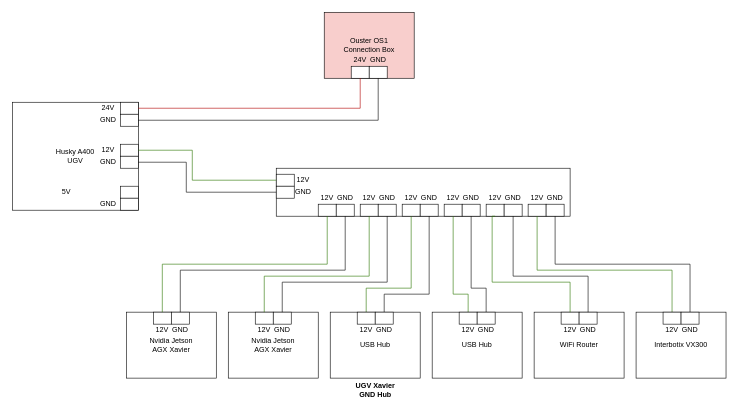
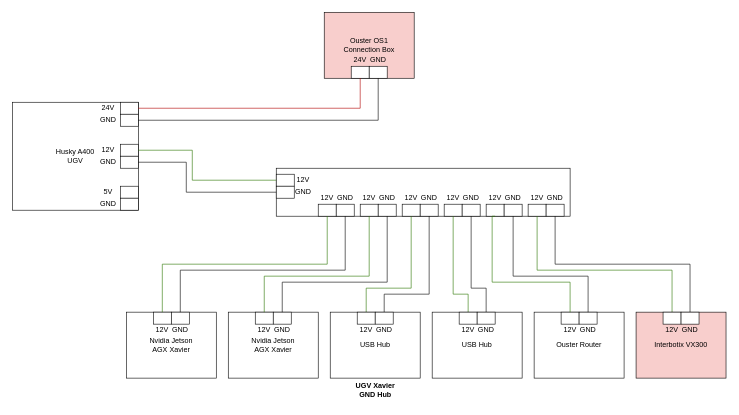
- <mxCell id="12" value="5V" style="text;html=1;strokeColor=none;fillColor=none;align=center;verticalAlign=middle;whiteSpace=wrap;rounded=0;" vertex="1" parent="2"><mxGeometry x="70" y="140" width="40" height="20" as="geometry" /></mxCell>
+ <mxCell id="12" value="5V" style="text;html=1;strokeColor=none;fillColor=none;align=center;verticalAlign=middle;whiteSpace=wrap;rounded=0;" vertex="1" parent="2"><mxGeometry x="140" y="140" width="40" height="20" as="geometry" /></mxCell>
- <mxCell id="95" value="WiFi Router" style="rounded=0;whiteSpace=wrap;html=1;container=0;" vertex="1" parent="93"><mxGeometry width="150" height="110" as="geometry" /></mxCell>
+ <mxCell id="95" value="Ouster Router" style="rounded=0;whiteSpace=wrap;html=1;container=0;" vertex="1" parent="93"><mxGeometry width="150" height="110" as="geometry" /></mxCell>
- <mxCell id="106" value="Interbotix VX300" style="rounded=0;whiteSpace=wrap;html=1;container=0;" vertex="1" parent="104"><mxGeometry width="150" height="110" as="geometry" /></mxCell>
+ <mxCell id="106" value="Interbotix VX300" style="rounded=0;whiteSpace=wrap;html=1;container=0;fillColor=#f8cecc;" vertex="1" parent="104"><mxGeometry width="150" height="110" as="geometry" /></mxCell>
